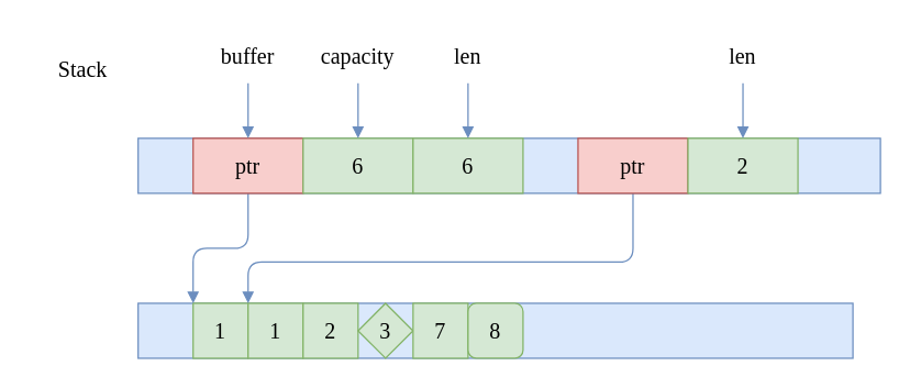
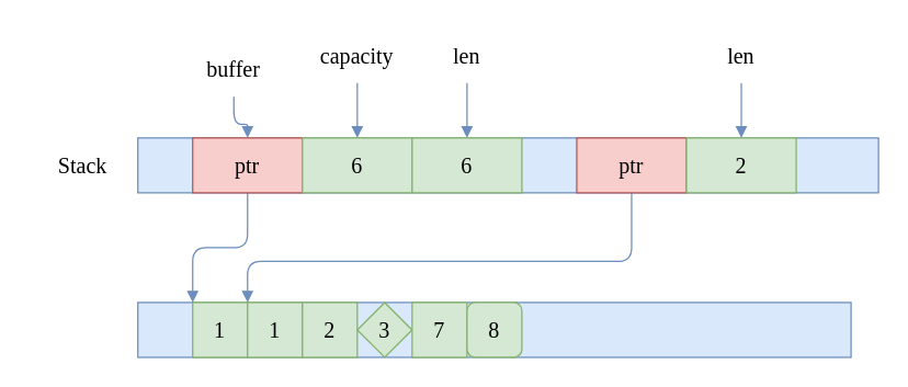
- <mxCell id="19" value="buffer" style="text;html=1;align=center;verticalAlign=middle;whiteSpace=wrap;rounded=0;fontFamily=Ubuntu;fontSize=16;fontStyle=0;" vertex="1" parent="1"><mxGeometry x="140" y="20" width="80" height="40" as="geometry" /></mxCell>
+ <mxCell id="19" value="buffer" style="text;html=1;align=center;verticalAlign=middle;whiteSpace=wrap;rounded=0;fontFamily=Ubuntu;fontSize=16;fontStyle=0;" vertex="1" parent="1"><mxGeometry x="130" y="30" width="80" height="40" as="geometry" /></mxCell>
- <mxCell id="3" value="Stack" style="text;html=1;align=center;verticalAlign=middle;whiteSpace=wrap;rounded=0;fontFamily=Ubuntu;fontSize=16;fontStyle=0;" vertex="1" parent="1"><mxGeometry x="20" y="30" width="80" height="40" as="geometry" /></mxCell>
+ <mxCell id="3" value="Stack" style="text;html=1;align=center;verticalAlign=middle;whiteSpace=wrap;rounded=0;fontFamily=Ubuntu;fontSize=16;fontStyle=0;" vertex="1" parent="1"><mxGeometry x="20" y="100" width="80" height="40" as="geometry" /></mxCell>
